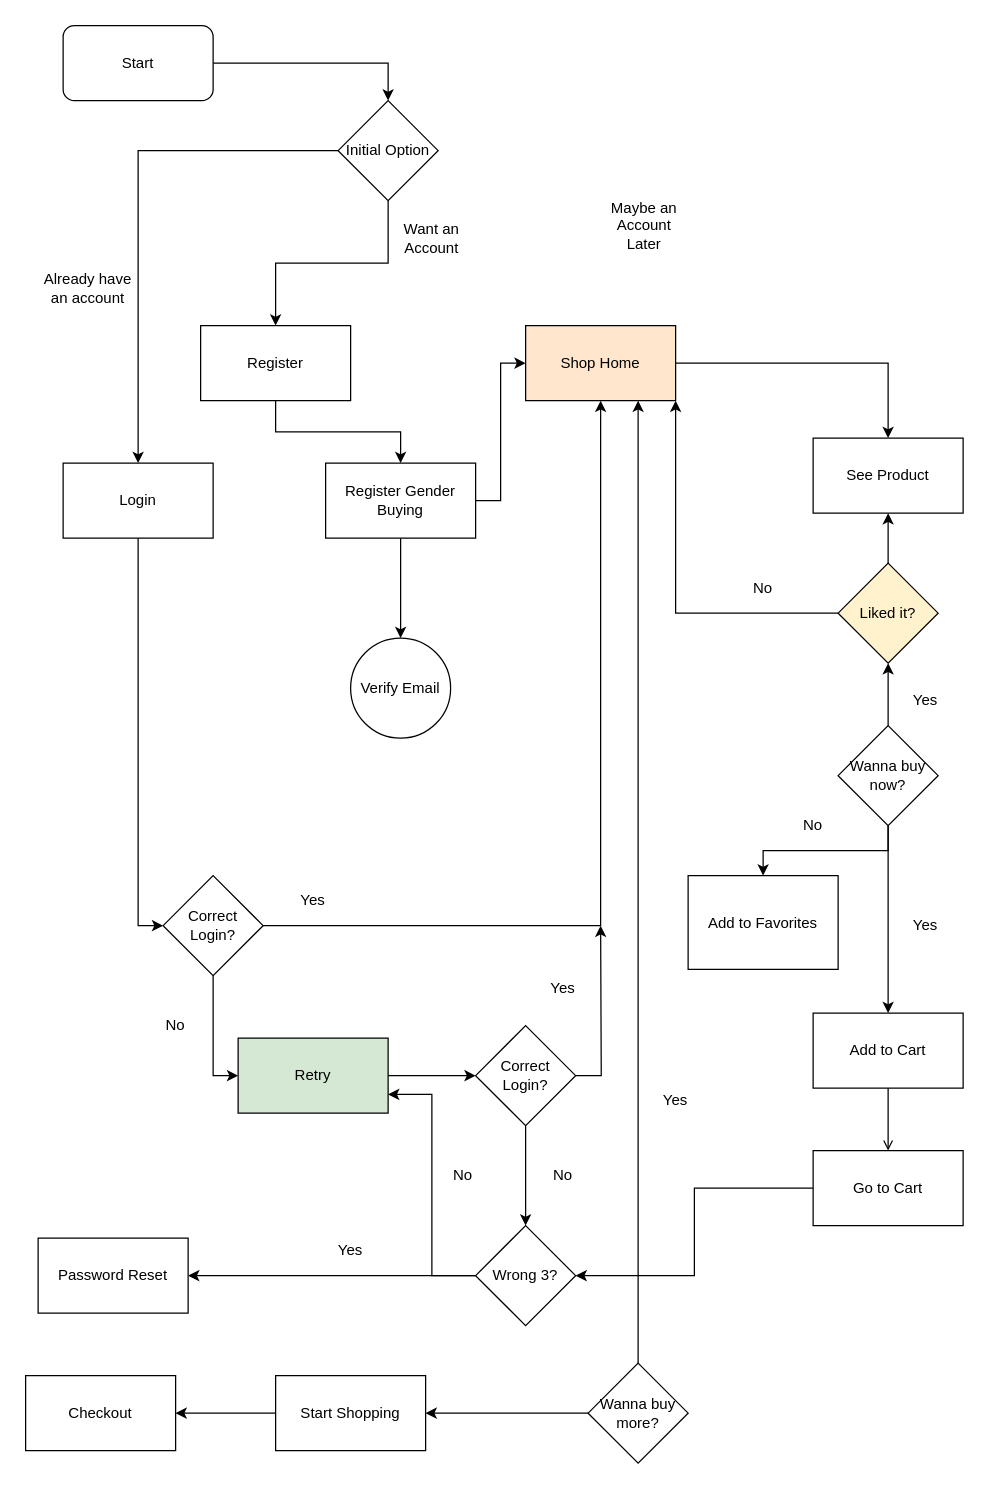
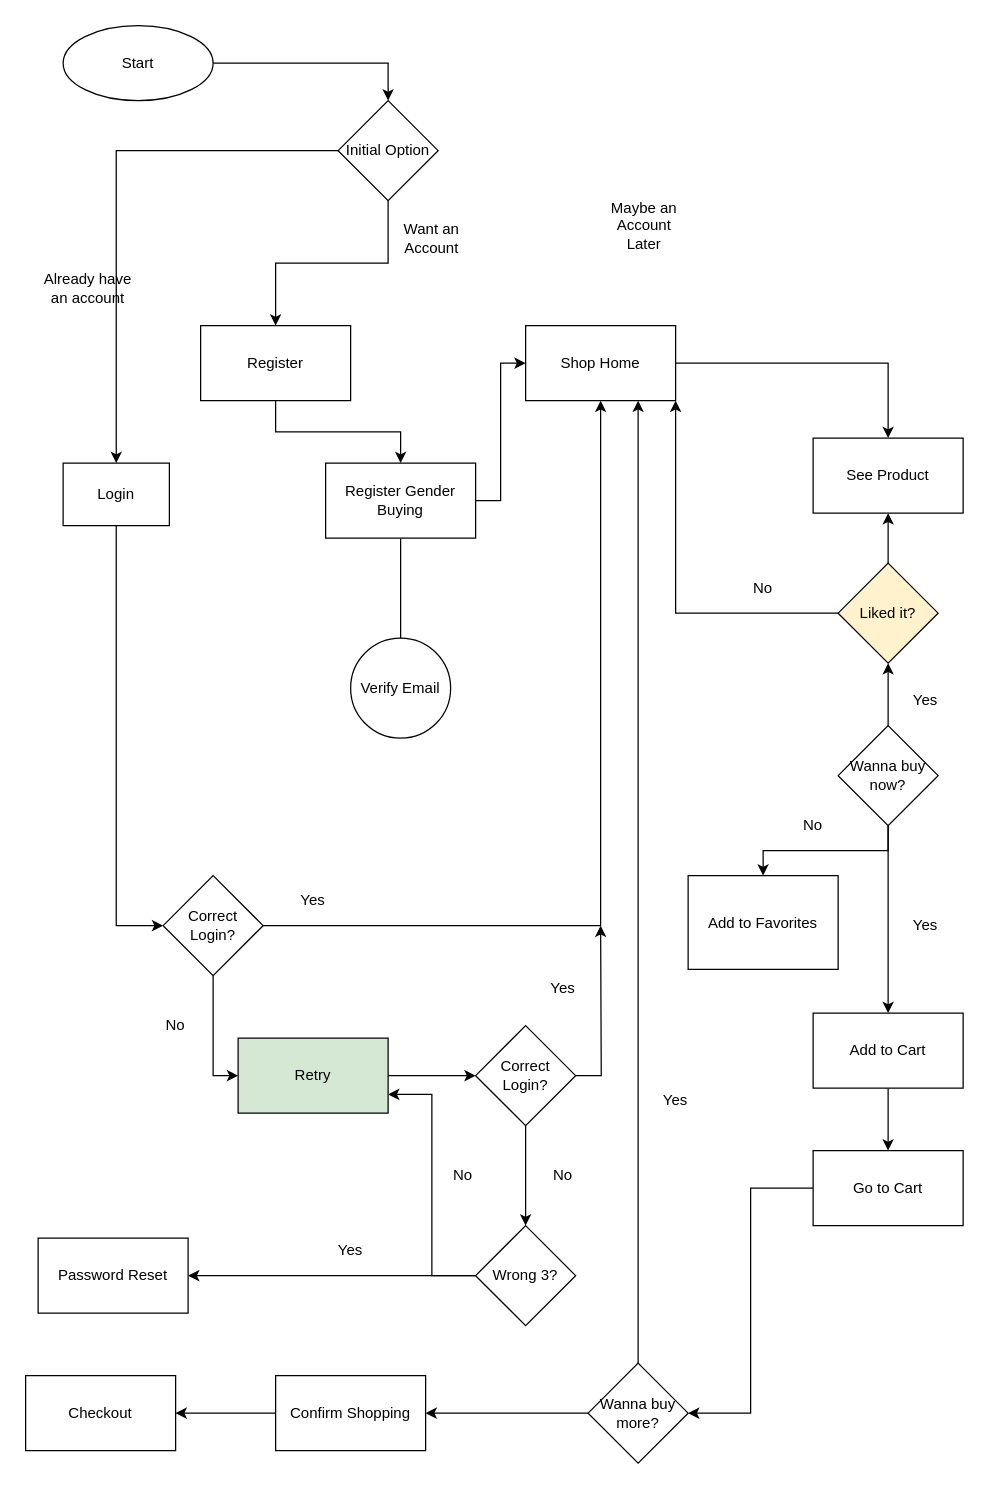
- <mxCell id="3" value="Start" style="rounded=1;whiteSpace=wrap;html=1;" vertex="1" parent="1"><mxGeometry x="50" y="20" width="120" height="60" as="geometry" /></mxCell>
+ <mxCell id="3" value="Start" style="ellipse;whiteSpace=wrap;html=1;" vertex="1" parent="1"><mxGeometry x="50" y="20" width="120" height="60" as="geometry" /></mxCell>
- <mxCell id="17" value="Shop Home" style="rounded=0;whiteSpace=wrap;html=1;fillColor=#ffe6cc;" vertex="1" parent="1"><mxGeometry x="420" y="260" width="120" height="60" as="geometry" /></mxCell>
+ <mxCell id="17" value="Shop Home" style="rounded=0;whiteSpace=wrap;html=1;" vertex="1" parent="1"><mxGeometry x="420" y="260" width="120" height="60" as="geometry" /></mxCell>
- <mxCell id="5" value="Login" style="rounded=0;whiteSpace=wrap;html=1;" vertex="1" parent="1"><mxGeometry x="50" y="370" width="120" height="60" as="geometry" /></mxCell>
+ <mxCell id="5" value="Login" style="rounded=0;whiteSpace=wrap;html=1;" vertex="1" parent="1"><mxGeometry x="50" y="370" width="85" height="50" as="geometry" /></mxCell>
- <mxCell id="53" style="edgeStyle=orthogonalEdgeStyle;rounded=0;orthogonalLoop=1;jettySize=auto;html=1;entryX=0.5;entryY=0;entryDx=0;entryDy=0;" edge="1" parent="1" source="55" target="56"><mxGeometry relative="1" as="geometry" /></mxCell>
+ <mxCell id="53" style="edgeStyle=orthogonalEdgeStyle;rounded=0;orthogonalLoop=1;jettySize=auto;html=1;entryX=0.5;entryY=0;entryDx=0;entryDy=0;endArrow=none;" edge="1" parent="1" source="55" target="56"><mxGeometry relative="1" as="geometry" /></mxCell>
- <mxCell id="14" style="edgeStyle=orthogonalEdgeStyle;rounded=0;orthogonalLoop=1;jettySize=auto;html=1;exitX=0.5;exitY=1;exitDx=0;exitDy=0;entryX=0.5;entryY=0;entryDx=0;entryDy=0;endArrow=open;" edge="1" parent="1" source="15" target="9"><mxGeometry relative="1" as="geometry" /></mxCell>
+ <mxCell id="14" style="edgeStyle=orthogonalEdgeStyle;rounded=0;orthogonalLoop=1;jettySize=auto;html=1;exitX=0.5;exitY=1;exitDx=0;exitDy=0;entryX=0.5;entryY=0;entryDx=0;entryDy=0;" edge="1" parent="1" source="15" target="9"><mxGeometry relative="1" as="geometry" /></mxCell>
- <mxCell id="8" style="edgeStyle=orthogonalEdgeStyle;rounded=0;orthogonalLoop=1;jettySize=auto;html=1;" edge="1" parent="1" source="9" target="25"><mxGeometry relative="1" as="geometry" /></mxCell>
+ <mxCell id="8" style="edgeStyle=orthogonalEdgeStyle;rounded=0;orthogonalLoop=1;jettySize=auto;html=1;entryX=1;entryY=0.5;entryDx=0;entryDy=0;" edge="1" parent="1" source="9" target="50"><mxGeometry relative="1" as="geometry" /></mxCell>
- <mxCell id="11" value="Start Shopping" style="rounded=0;whiteSpace=wrap;html=1;" vertex="1" parent="1"><mxGeometry x="220" y="1100" width="120" height="60" as="geometry" /></mxCell>
+ <mxCell id="11" value="Confirm Shopping" style="rounded=0;whiteSpace=wrap;html=1;" vertex="1" parent="1"><mxGeometry x="220" y="1100" width="120" height="60" as="geometry" /></mxCell>
